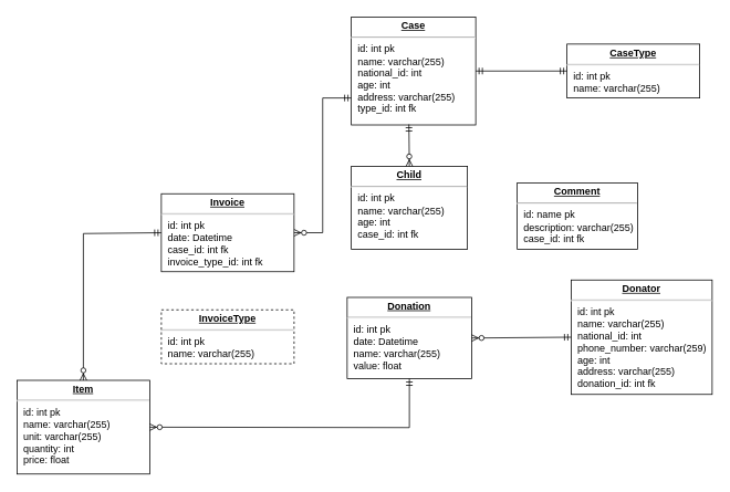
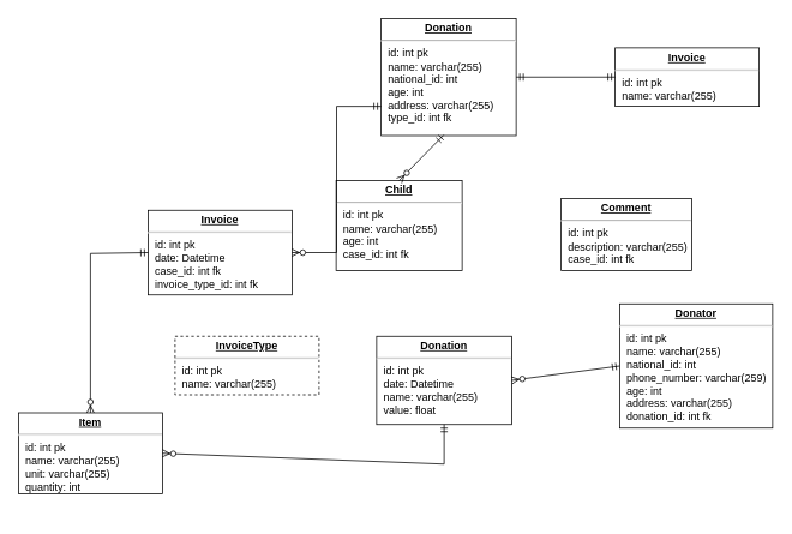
- <mxCell id="2" value="&lt;p style=&quot;margin: 0px ; margin-top: 4px ; text-align: center ; text-decoration: underline&quot;&gt;&lt;b&gt;Case&lt;/b&gt;&lt;/p&gt;&lt;hr&gt;&lt;p style=&quot;margin: 0px ; margin-left: 8px&quot;&gt;id: int pk&lt;/p&gt;&lt;p style=&quot;margin: 0px ; margin-left: 8px&quot;&gt;name: varchar(255)&lt;/p&gt;&lt;p style=&quot;margin: 0px ; margin-left: 8px&quot;&gt;national_id: int&lt;/p&gt;&lt;p style=&quot;margin: 0px ; margin-left: 8px&quot;&gt;age: int&lt;/p&gt;&lt;p style=&quot;margin: 0px ; margin-left: 8px&quot;&gt;address: varchar(255)&lt;/p&gt;&lt;p style=&quot;margin: 0px ; margin-left: 8px&quot;&gt;type_id: int fk&lt;/p&gt;" style="verticalAlign=top;align=left;overflow=fill;fontSize=12;fontFamily=Helvetica;html=1;rounded=0;shadow=0;comic=0;labelBackgroundColor=none;strokeWidth=1" parent="1" vertex="1"><mxGeometry x="423" y="20" width="150" height="130" as="geometry" /></mxCell>
+ <mxCell id="2" value="&lt;p style=&quot;margin: 0px ; margin-top: 4px ; text-align: center ; text-decoration: underline&quot;&gt;&lt;b&gt;Donation&lt;/b&gt;&lt;/p&gt;&lt;hr&gt;&lt;p style=&quot;margin: 0px ; margin-left: 8px&quot;&gt;id: int pk&lt;/p&gt;&lt;p style=&quot;margin: 0px ; margin-left: 8px&quot;&gt;name: varchar(255)&lt;/p&gt;&lt;p style=&quot;margin: 0px ; margin-left: 8px&quot;&gt;national_id: int&lt;/p&gt;&lt;p style=&quot;margin: 0px ; margin-left: 8px&quot;&gt;age: int&lt;/p&gt;&lt;p style=&quot;margin: 0px ; margin-left: 8px&quot;&gt;address: varchar(255)&lt;/p&gt;&lt;p style=&quot;margin: 0px ; margin-left: 8px&quot;&gt;type_id: int fk&lt;/p&gt;" style="verticalAlign=top;align=left;overflow=fill;fontSize=12;fontFamily=Helvetica;html=1;rounded=0;shadow=0;comic=0;labelBackgroundColor=none;strokeWidth=1" parent="1" vertex="1"><mxGeometry x="423" y="20" width="150" height="130" as="geometry" /></mxCell>
- <mxCell id="5" value="&lt;p style=&quot;margin: 0px ; margin-top: 4px ; text-align: center ; text-decoration: underline&quot;&gt;&lt;b&gt;CaseType&lt;/b&gt;&lt;/p&gt;&lt;hr&gt;&lt;p style=&quot;margin: 0px ; margin-left: 8px&quot;&gt;id: int pk&lt;/p&gt;&lt;p style=&quot;margin: 0px ; margin-left: 8px&quot;&gt;name: varchar(255)&lt;/p&gt;" style="verticalAlign=top;align=left;overflow=fill;fontSize=12;fontFamily=Helvetica;html=1;rounded=0;shadow=0;comic=0;labelBackgroundColor=none;strokeWidth=1" parent="1" vertex="1"><mxGeometry x="683" y="52.5" width="160" height="65" as="geometry" /></mxCell>
+ <mxCell id="5" value="&lt;p style=&quot;margin: 0px ; margin-top: 4px ; text-align: center ; text-decoration: underline&quot;&gt;&lt;b&gt;Invoice&lt;/b&gt;&lt;/p&gt;&lt;hr&gt;&lt;p style=&quot;margin: 0px ; margin-left: 8px&quot;&gt;id: int pk&lt;/p&gt;&lt;p style=&quot;margin: 0px ; margin-left: 8px&quot;&gt;name: varchar(255)&lt;/p&gt;" style="verticalAlign=top;align=left;overflow=fill;fontSize=12;fontFamily=Helvetica;html=1;rounded=0;shadow=0;comic=0;labelBackgroundColor=none;strokeWidth=1" parent="1" vertex="1"><mxGeometry x="683" y="52.5" width="160" height="65" as="geometry" /></mxCell>
- <mxCell id="4" value="&lt;p style=&quot;margin: 0px ; margin-top: 4px ; text-align: center ; text-decoration: underline&quot;&gt;&lt;b&gt;Comment&lt;/b&gt;&lt;/p&gt;&lt;hr&gt;&lt;p style=&quot;margin: 0px ; margin-left: 8px&quot;&gt;id: name pk&lt;/p&gt;&lt;p style=&quot;margin: 0px ; margin-left: 8px&quot;&gt;description: varchar(255)&lt;/p&gt;&lt;p style=&quot;margin: 0px ; margin-left: 8px&quot;&gt;case_id: int fk&lt;/p&gt;" style="verticalAlign=top;align=left;overflow=fill;fontSize=12;fontFamily=Helvetica;html=1;rounded=0;shadow=0;comic=0;labelBackgroundColor=none;strokeWidth=1" parent="1" vertex="1"><mxGeometry x="623" y="220" width="145" height="80" as="geometry" /></mxCell>
+ <mxCell id="4" value="&lt;p style=&quot;margin: 0px ; margin-top: 4px ; text-align: center ; text-decoration: underline&quot;&gt;&lt;b&gt;Comment&lt;/b&gt;&lt;/p&gt;&lt;hr&gt;&lt;p style=&quot;margin: 0px ; margin-left: 8px&quot;&gt;id: int pk&lt;/p&gt;&lt;p style=&quot;margin: 0px ; margin-left: 8px&quot;&gt;description: varchar(255)&lt;/p&gt;&lt;p style=&quot;margin: 0px ; margin-left: 8px&quot;&gt;case_id: int fk&lt;/p&gt;" style="verticalAlign=top;align=left;overflow=fill;fontSize=12;fontFamily=Helvetica;html=1;rounded=0;shadow=0;comic=0;labelBackgroundColor=none;strokeWidth=1" parent="1" vertex="1"><mxGeometry x="623" y="220" width="145" height="80" as="geometry" /></mxCell>
- <mxCell id="3" value="&lt;p style=&quot;margin: 0px ; margin-top: 4px ; text-align: center ; text-decoration: underline&quot;&gt;&lt;b&gt;Child&lt;/b&gt;&lt;/p&gt;&lt;hr&gt;&lt;p style=&quot;margin: 0px ; margin-left: 8px&quot;&gt;id: int pk&lt;/p&gt;&lt;p style=&quot;margin: 0px ; margin-left: 8px&quot;&gt;name: varchar(255)&lt;/p&gt;&lt;p style=&quot;margin: 0px ; margin-left: 8px&quot;&gt;age: int&lt;/p&gt;&lt;p style=&quot;margin: 0px ; margin-left: 8px&quot;&gt;case_id: int fk&lt;/p&gt;" style="verticalAlign=top;align=left;overflow=fill;fontSize=12;fontFamily=Helvetica;html=1;rounded=0;shadow=0;comic=0;labelBackgroundColor=none;strokeWidth=1" parent="1" vertex="1"><mxGeometry x="423" y="200" width="140" height="100" as="geometry" /></mxCell>
+ <mxCell id="3" value="&lt;p style=&quot;margin: 0px ; margin-top: 4px ; text-align: center ; text-decoration: underline&quot;&gt;&lt;b&gt;Child&lt;/b&gt;&lt;/p&gt;&lt;hr&gt;&lt;p style=&quot;margin: 0px ; margin-left: 8px&quot;&gt;id: int pk&lt;/p&gt;&lt;p style=&quot;margin: 0px ; margin-left: 8px&quot;&gt;name: varchar(255)&lt;/p&gt;&lt;p style=&quot;margin: 0px ; margin-left: 8px&quot;&gt;age: int&lt;/p&gt;&lt;p style=&quot;margin: 0px ; margin-left: 8px&quot;&gt;case_id: int fk&lt;/p&gt;" style="verticalAlign=top;align=left;overflow=fill;fontSize=12;fontFamily=Helvetica;html=1;rounded=0;shadow=0;comic=0;labelBackgroundColor=none;strokeWidth=1" parent="1" vertex="1"><mxGeometry x="373" y="200" width="140" height="100" as="geometry" /></mxCell>
- <mxCell id="8" value="&lt;p style=&quot;margin: 0px ; margin-top: 4px ; text-align: center ; text-decoration: underline&quot;&gt;&lt;b&gt;Invoice&lt;/b&gt;&lt;/p&gt;&lt;hr&gt;&lt;p style=&quot;margin: 0px ; margin-left: 8px&quot;&gt;id: int pk&lt;/p&gt;&lt;p style=&quot;margin: 0px ; margin-left: 8px&quot;&gt;date: Datetime&lt;/p&gt;&lt;p style=&quot;margin: 0px ; margin-left: 8px&quot;&gt;case_id: int fk&lt;/p&gt;&lt;p style=&quot;margin: 0px ; margin-left: 8px&quot;&gt;invoice_type_id: int fk&lt;/p&gt;&lt;p style=&quot;margin: 0px ; margin-left: 8px&quot;&gt;&lt;br&gt;&lt;/p&gt;" style="verticalAlign=top;align=left;overflow=fill;fontSize=12;fontFamily=Helvetica;html=1;rounded=0;shadow=0;comic=0;labelBackgroundColor=none;strokeWidth=1" parent="1" vertex="1"><mxGeometry x="194" y="233" width="160" height="94" as="geometry" /></mxCell>
+ <mxCell id="8" value="&lt;p style=&quot;margin: 0px ; margin-top: 4px ; text-align: center ; text-decoration: underline&quot;&gt;&lt;b&gt;Invoice&lt;/b&gt;&lt;/p&gt;&lt;hr&gt;&lt;p style=&quot;margin: 0px ; margin-left: 8px&quot;&gt;id: int pk&lt;/p&gt;&lt;p style=&quot;margin: 0px ; margin-left: 8px&quot;&gt;date: Datetime&lt;/p&gt;&lt;p style=&quot;margin: 0px ; margin-left: 8px&quot;&gt;case_id: int fk&lt;/p&gt;&lt;p style=&quot;margin: 0px ; margin-left: 8px&quot;&gt;invoice_type_id: int fk&lt;/p&gt;&lt;p style=&quot;margin: 0px ; margin-left: 8px&quot;&gt;&lt;br&gt;&lt;/p&gt;" style="verticalAlign=top;align=left;overflow=fill;fontSize=12;fontFamily=Helvetica;html=1;rounded=0;shadow=0;comic=0;labelBackgroundColor=none;strokeWidth=1" parent="1" vertex="1"><mxGeometry x="164" y="233" width="160" height="94" as="geometry" /></mxCell>
- <mxCell id="10" value="&lt;p style=&quot;margin: 0px ; margin-top: 4px ; text-align: center ; text-decoration: underline&quot;&gt;&lt;b&gt;Donation&lt;/b&gt;&lt;/p&gt;&lt;hr&gt;&lt;p style=&quot;margin: 0px ; margin-left: 8px&quot;&gt;id: int pk&lt;/p&gt;&lt;p style=&quot;margin: 0px ; margin-left: 8px&quot;&gt;date: Datetime&lt;/p&gt;&lt;p style=&quot;margin: 0px ; margin-left: 8px&quot;&gt;name: varchar(255)&lt;/p&gt;&lt;p style=&quot;margin: 0px ; margin-left: 8px&quot;&gt;&lt;span style=&quot;background-color: initial;&quot;&gt;value: float&lt;/span&gt;&lt;br&gt;&lt;/p&gt;" style="verticalAlign=top;align=left;overflow=fill;fontSize=12;fontFamily=Helvetica;html=1;rounded=0;shadow=0;comic=0;labelBackgroundColor=none;strokeWidth=1;direction=west;" parent="1" vertex="1"><mxGeometry x="418" y="358" width="150" height="98" as="geometry" /></mxCell>
+ <mxCell id="10" value="&lt;p style=&quot;margin: 0px ; margin-top: 4px ; text-align: center ; text-decoration: underline&quot;&gt;&lt;b&gt;Donation&lt;/b&gt;&lt;/p&gt;&lt;hr&gt;&lt;p style=&quot;margin: 0px ; margin-left: 8px&quot;&gt;id: int pk&lt;/p&gt;&lt;p style=&quot;margin: 0px ; margin-left: 8px&quot;&gt;date: Datetime&lt;/p&gt;&lt;p style=&quot;margin: 0px ; margin-left: 8px&quot;&gt;name: varchar(255)&lt;/p&gt;&lt;p style=&quot;margin: 0px ; margin-left: 8px&quot;&gt;&lt;span style=&quot;background-color: initial;&quot;&gt;value: float&lt;/span&gt;&lt;br&gt;&lt;/p&gt;" style="verticalAlign=top;align=left;overflow=fill;fontSize=12;fontFamily=Helvetica;html=1;rounded=0;shadow=0;comic=0;labelBackgroundColor=none;strokeWidth=1;direction=west;" parent="1" vertex="1"><mxGeometry x="418" y="373" width="150" height="98" as="geometry" /></mxCell>
- <mxCell id="14" value="&lt;p style=&quot;margin: 0px ; margin-top: 4px ; text-align: center ; text-decoration: underline&quot;&gt;&lt;b&gt;Item&lt;/b&gt;&lt;/p&gt;&lt;hr&gt;&lt;p style=&quot;margin: 0px ; margin-left: 8px&quot;&gt;id: int pk&lt;/p&gt;&lt;p style=&quot;margin: 0px ; margin-left: 8px&quot;&gt;name: varchar(255)&lt;/p&gt;&lt;p style=&quot;margin: 0px ; margin-left: 8px&quot;&gt;unit: varchar(255)&lt;/p&gt;&lt;p style=&quot;margin: 0px ; margin-left: 8px&quot;&gt;quantity: int&lt;/p&gt;&lt;p style=&quot;margin: 0px ; margin-left: 8px&quot;&gt;price: float&lt;/p&gt;" style="verticalAlign=top;align=left;overflow=fill;fontSize=12;fontFamily=Helvetica;html=1;rounded=0;shadow=0;comic=0;labelBackgroundColor=none;strokeWidth=1" parent="1" vertex="1"><mxGeometry x="20" y="458" width="160" height="113" as="geometry" /></mxCell>
+ <mxCell id="14" value="&lt;p style=&quot;margin: 0px ; margin-top: 4px ; text-align: center ; text-decoration: underline&quot;&gt;&lt;b&gt;Item&lt;/b&gt;&lt;/p&gt;&lt;hr&gt;&lt;p style=&quot;margin: 0px ; margin-left: 8px&quot;&gt;id: int pk&lt;/p&gt;&lt;p style=&quot;margin: 0px ; margin-left: 8px&quot;&gt;name: varchar(255)&lt;/p&gt;&lt;p style=&quot;margin: 0px ; margin-left: 8px&quot;&gt;unit: varchar(255)&lt;/p&gt;&lt;p style=&quot;margin: 0px ; margin-left: 8px&quot;&gt;quantity: int&lt;/p&gt;&lt;p style=&quot;margin: 0px ; margin-left: 8px&quot;&gt;price: float&lt;/p&gt;" style="verticalAlign=top;align=left;overflow=fill;fontSize=12;fontFamily=Helvetica;html=1;rounded=0;shadow=0;comic=0;labelBackgroundColor=none;strokeWidth=1" parent="1" vertex="1"><mxGeometry x="20" y="458" width="160" height="90" as="geometry" /></mxCell>
